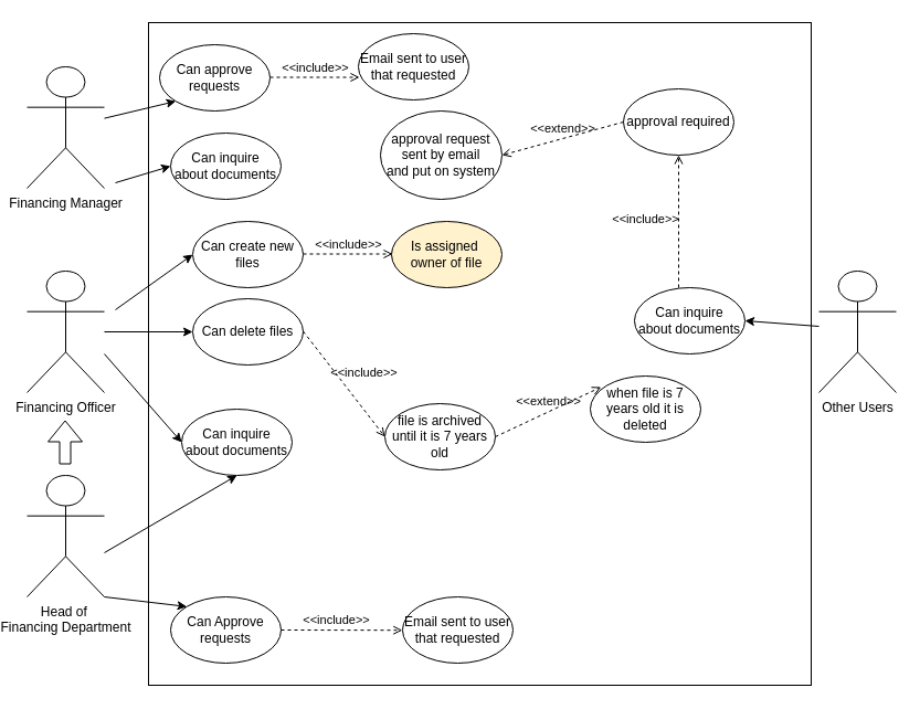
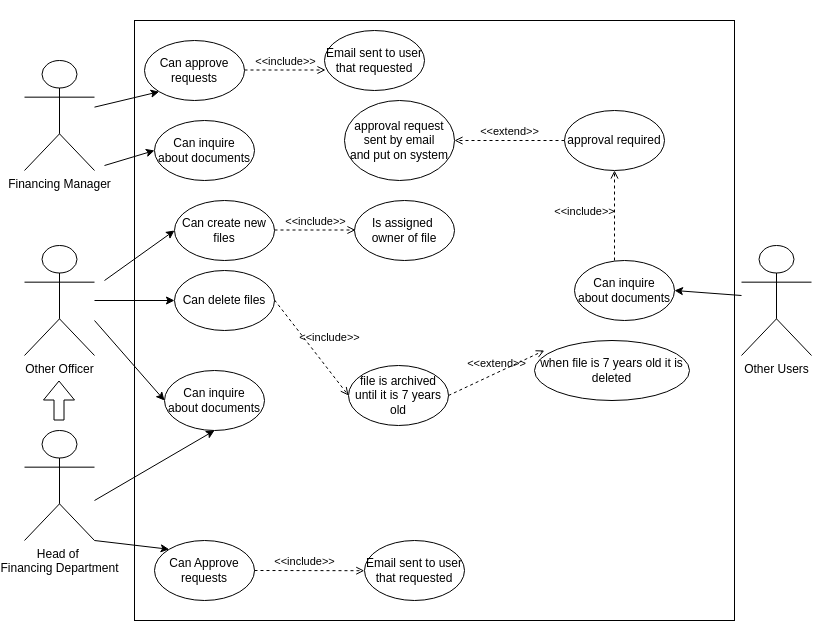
- <mxCell id="15" value="approval required" style="ellipse;whiteSpace=wrap;html=1;" parent="1" vertex="1"><mxGeometry x="560" y="80" width="100" height="60" as="geometry" /></mxCell>
+ <mxCell id="15" value="approval required" style="ellipse;whiteSpace=wrap;html=1;" parent="1" vertex="1"><mxGeometry x="560" y="110" width="100" height="60" as="geometry" /></mxCell>
- <mxCell id="23" value="Is assigned&amp;nbsp;&lt;div&gt;owner of file&lt;/div&gt;" style="ellipse;whiteSpace=wrap;html=1;fillColor=#fff2cc;" vertex="1" parent="1"><mxGeometry x="350" y="200" width="100" height="60" as="geometry" /></mxCell>
+ <mxCell id="23" value="Is assigned&amp;nbsp;&lt;div&gt;owner of file&lt;/div&gt;" style="ellipse;whiteSpace=wrap;html=1;" vertex="1" parent="1"><mxGeometry x="350" y="200" width="100" height="60" as="geometry" /></mxCell>
- <mxCell id="6" value="Financing Officer" style="shape=umlActor;verticalLabelPosition=bottom;verticalAlign=top;html=1;outlineConnect=0;" parent="1" vertex="1"><mxGeometry x="20" y="245" width="70" height="110" as="geometry" /></mxCell>
+ <mxCell id="6" value="Other Officer" style="shape=umlActor;verticalLabelPosition=bottom;verticalAlign=top;html=1;outlineConnect=0;" parent="1" vertex="1"><mxGeometry x="20" y="245" width="70" height="110" as="geometry" /></mxCell>
- <mxCell id="32" value="when file is 7 years old it is deleted" style="ellipse;whiteSpace=wrap;html=1;" vertex="1" parent="1"><mxGeometry x="530" y="340" width="100" height="60" as="geometry" /></mxCell>
+ <mxCell id="32" value="when file is 7 years old it is deleted" style="ellipse;whiteSpace=wrap;html=1;" vertex="1" parent="1"><mxGeometry x="530" y="340" width="155" height="60" as="geometry" /></mxCell>
